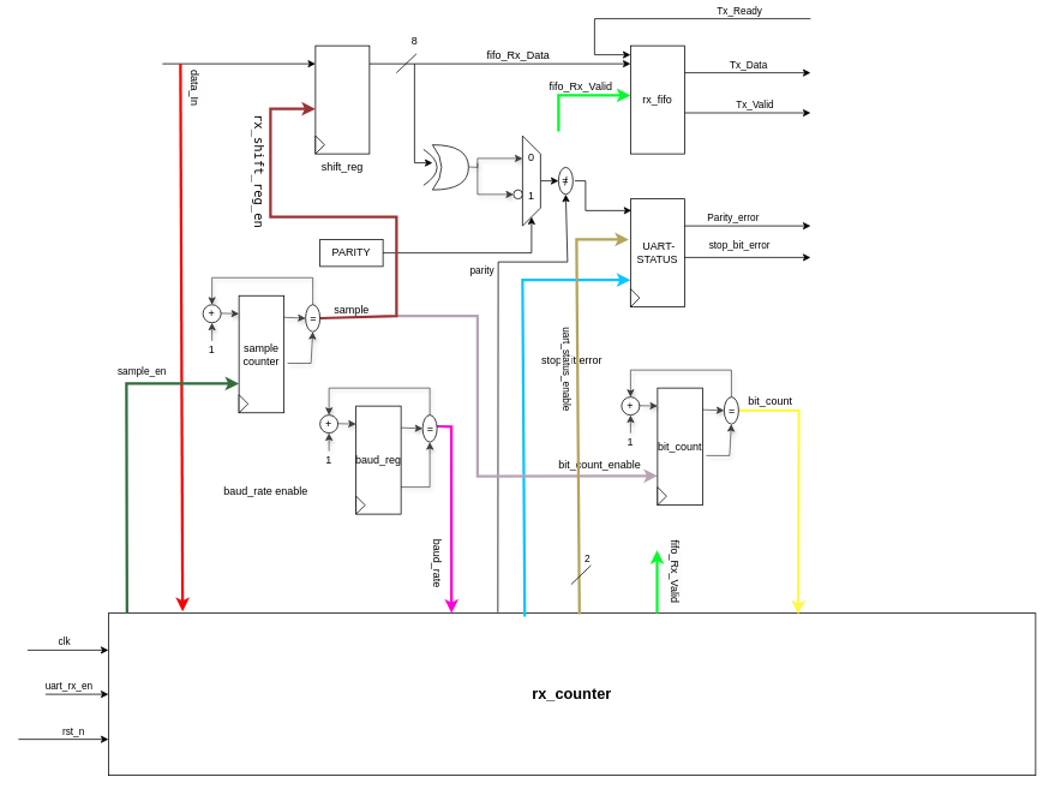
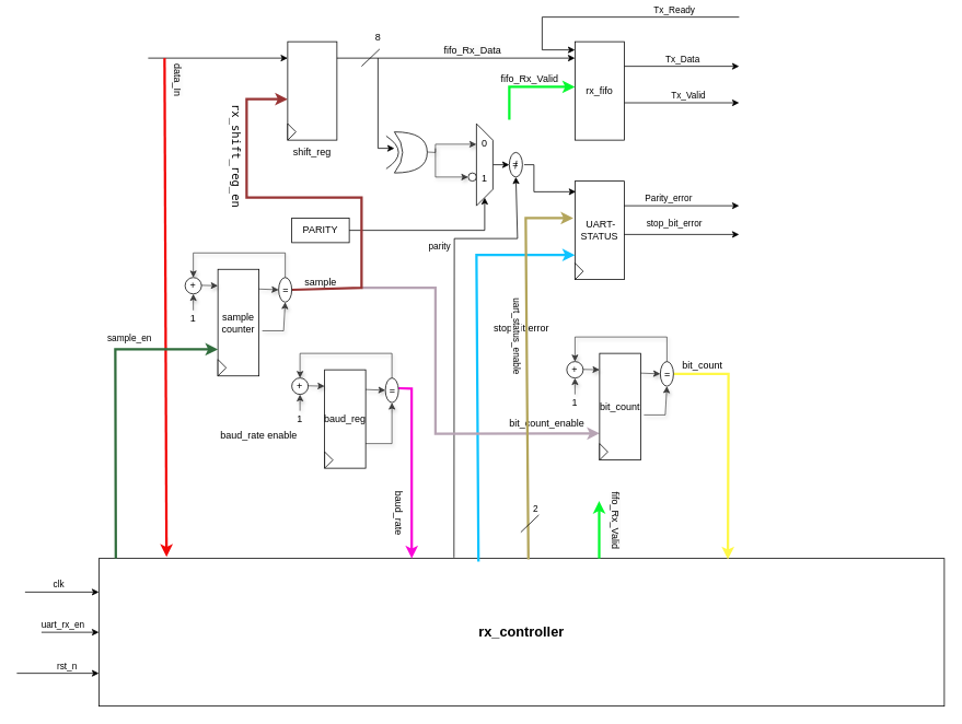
- <mxCell id="28" value="baud_rate enable" style="text;html=1;align=center;verticalAlign=middle;whiteSpace=wrap;rounded=0;container=0;" parent="1" vertex="1"><mxGeometry x="240" y="535" width="110" height="20" as="geometry" /></mxCell>
+ <mxCell id="28" value="baud_rate enable" style="text;html=1;align=center;verticalAlign=middle;whiteSpace=wrap;rounded=0;container=0;" parent="1" vertex="1"><mxGeometry x="260" y="520" width="110" height="20" as="geometry" /></mxCell>
- <mxCell id="4" value="&lt;b&gt;&lt;font style=&quot;font-size: 17px;&quot;&gt;rx_counter&lt;/font&gt;&lt;/b&gt;" style="rounded=0;whiteSpace=wrap;html=1;container=0;" parent="1" vertex="1"><mxGeometry x="120" y="680" width="1030" height="180" as="geometry" /></mxCell>
+ <mxCell id="4" value="&lt;b&gt;&lt;font style=&quot;font-size: 17px;&quot;&gt;rx_controller&lt;/font&gt;&lt;/b&gt;" style="rounded=0;whiteSpace=wrap;html=1;container=0;" parent="1" vertex="1"><mxGeometry x="120" y="680" width="1030" height="180" as="geometry" /></mxCell>
